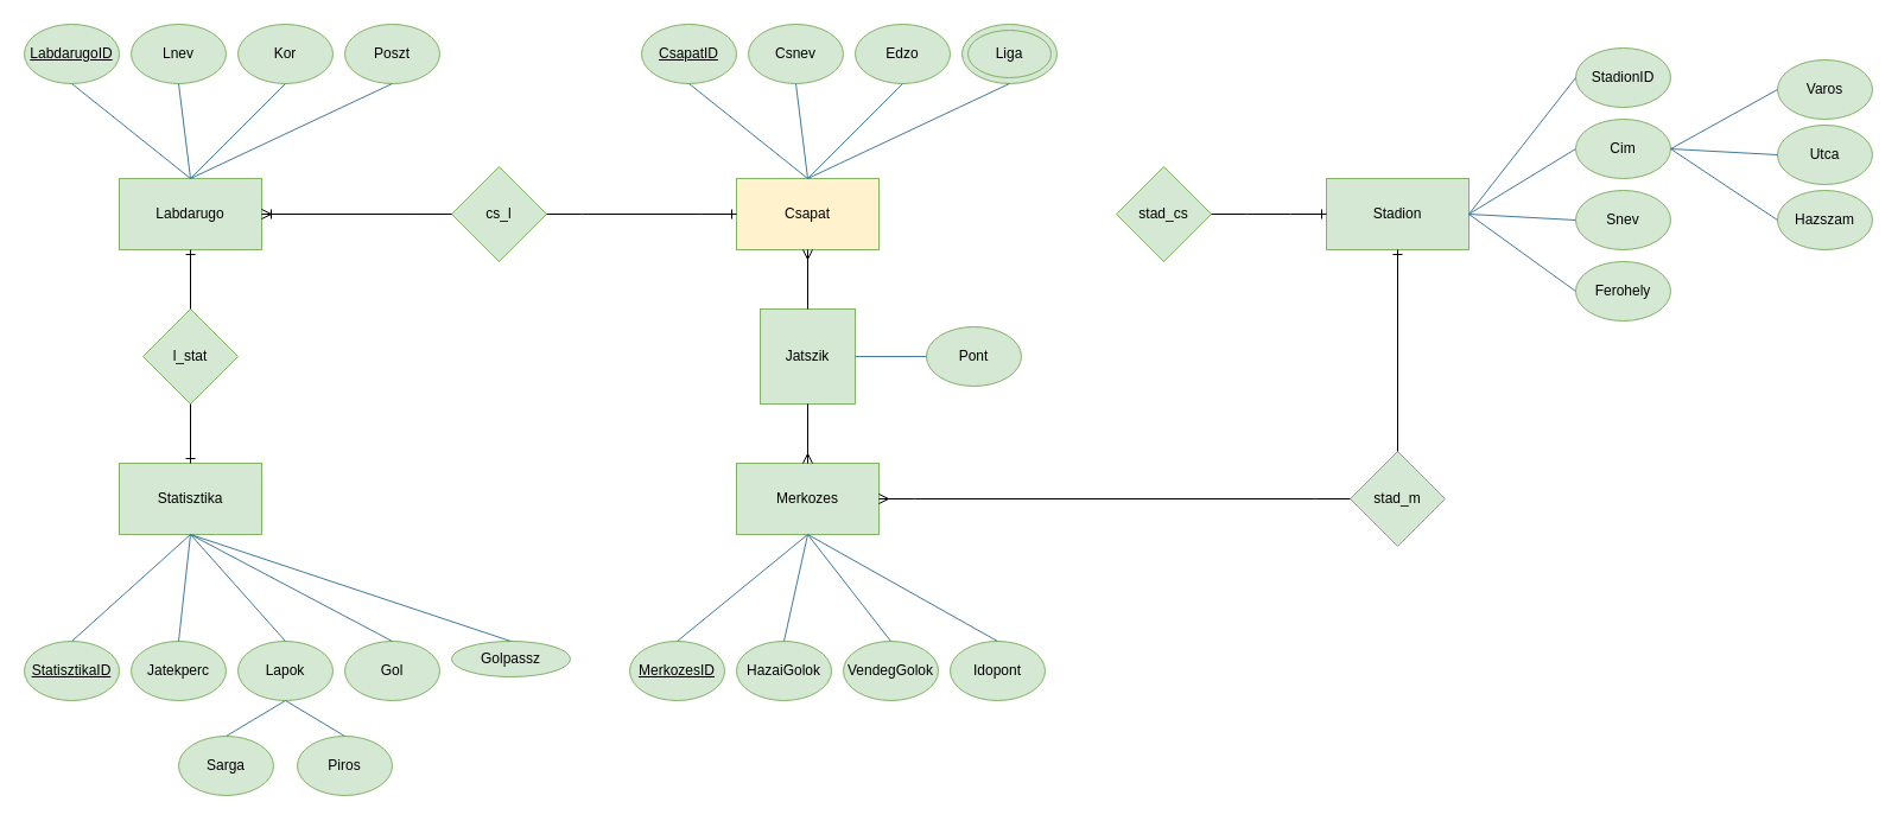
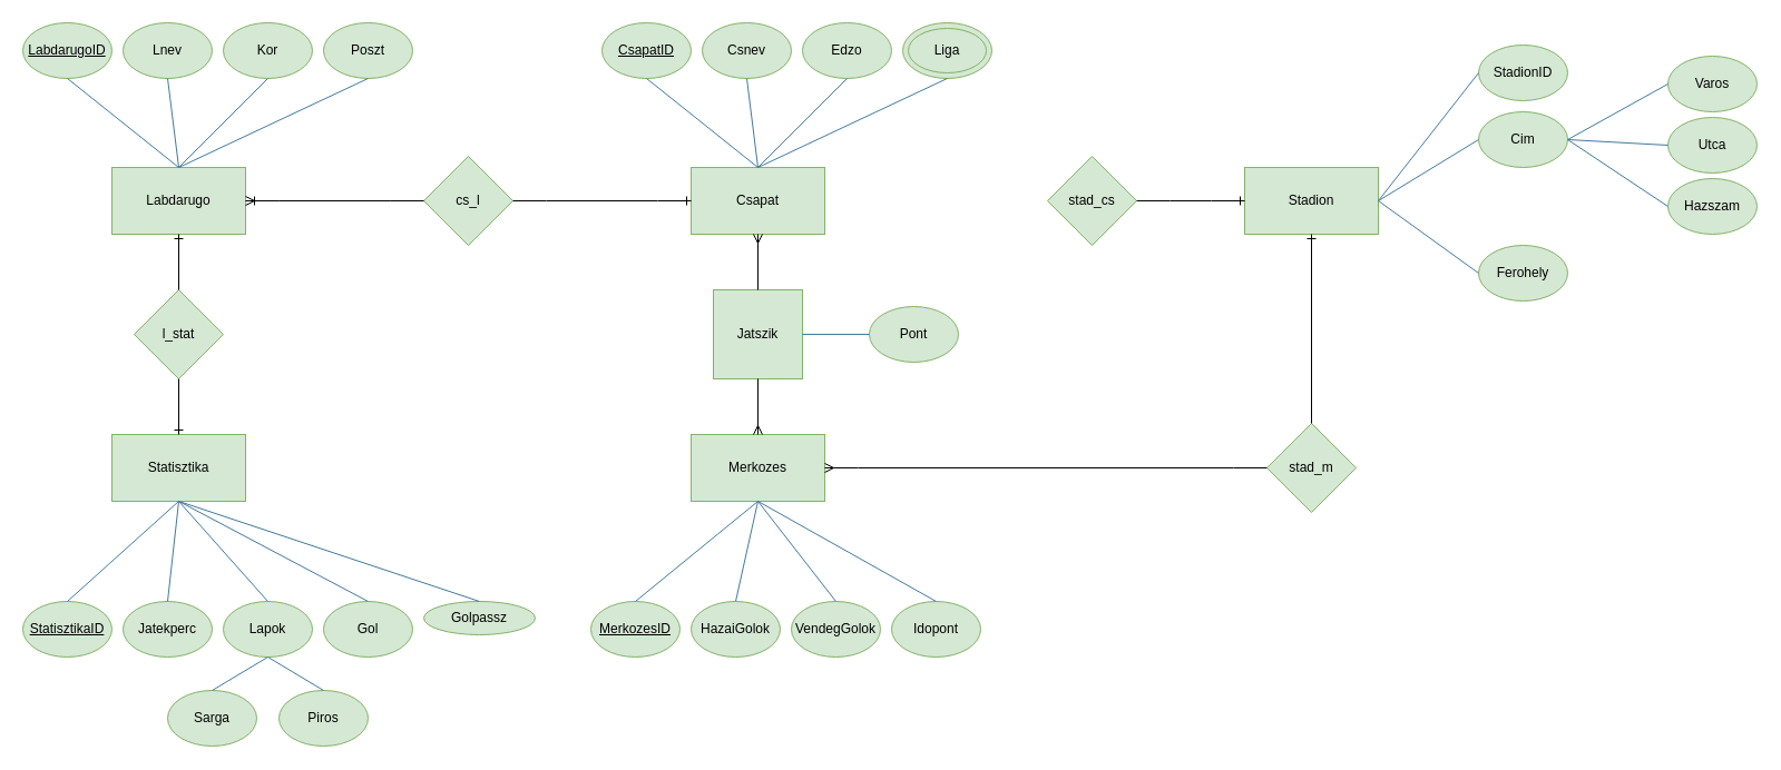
- <mxCell id="29" value="Csapat" style="rounded=0;whiteSpace=wrap;html=1;fillColor=#fff2cc;strokeColor=#82b366;" parent="1" vertex="1"><mxGeometry x="620" y="150" width="120" height="60" as="geometry" /></mxCell>
+ <mxCell id="29" value="Csapat" style="rounded=0;whiteSpace=wrap;html=1;fillColor=#d5e8d4;strokeColor=#82b366;" parent="1" vertex="1"><mxGeometry x="620" y="150" width="120" height="60" as="geometry" /></mxCell>
- <mxCell id="64" value="" style="endArrow=none;html=1;rounded=0;entryX=0;entryY=0.5;entryDx=0;entryDy=0;exitX=1;exitY=0.5;exitDx=0;exitDy=0;labelBackgroundColor=#F1FAEE;strokeColor=#457B9D;fontColor=#1D3557;" parent="1" source="54" target="57" edge="1"><mxGeometry width="50" height="50" relative="1" as="geometry"><mxPoint x="1257" y="200" as="sourcePoint" /><mxPoint x="1347" y="85" as="targetPoint" /></mxGeometry></mxCell>
- <mxCell id="57" value="Snev" style="ellipse;whiteSpace=wrap;html=1;fontStyle=0;fillColor=#d5e8d4;strokeColor=#82b366;" parent="1" vertex="1"><mxGeometry x="1327" y="160" width="80" height="50" as="geometry" /></mxCell>
